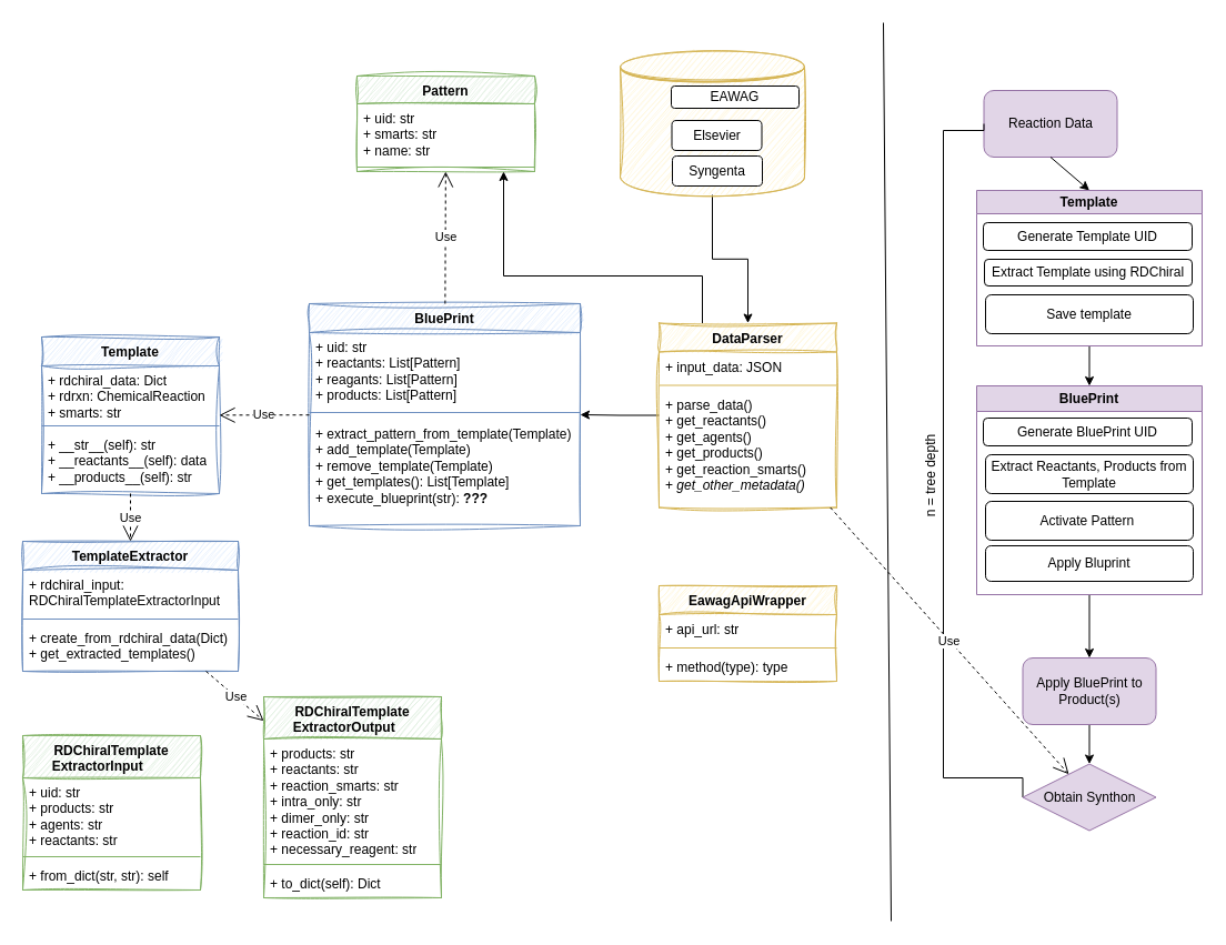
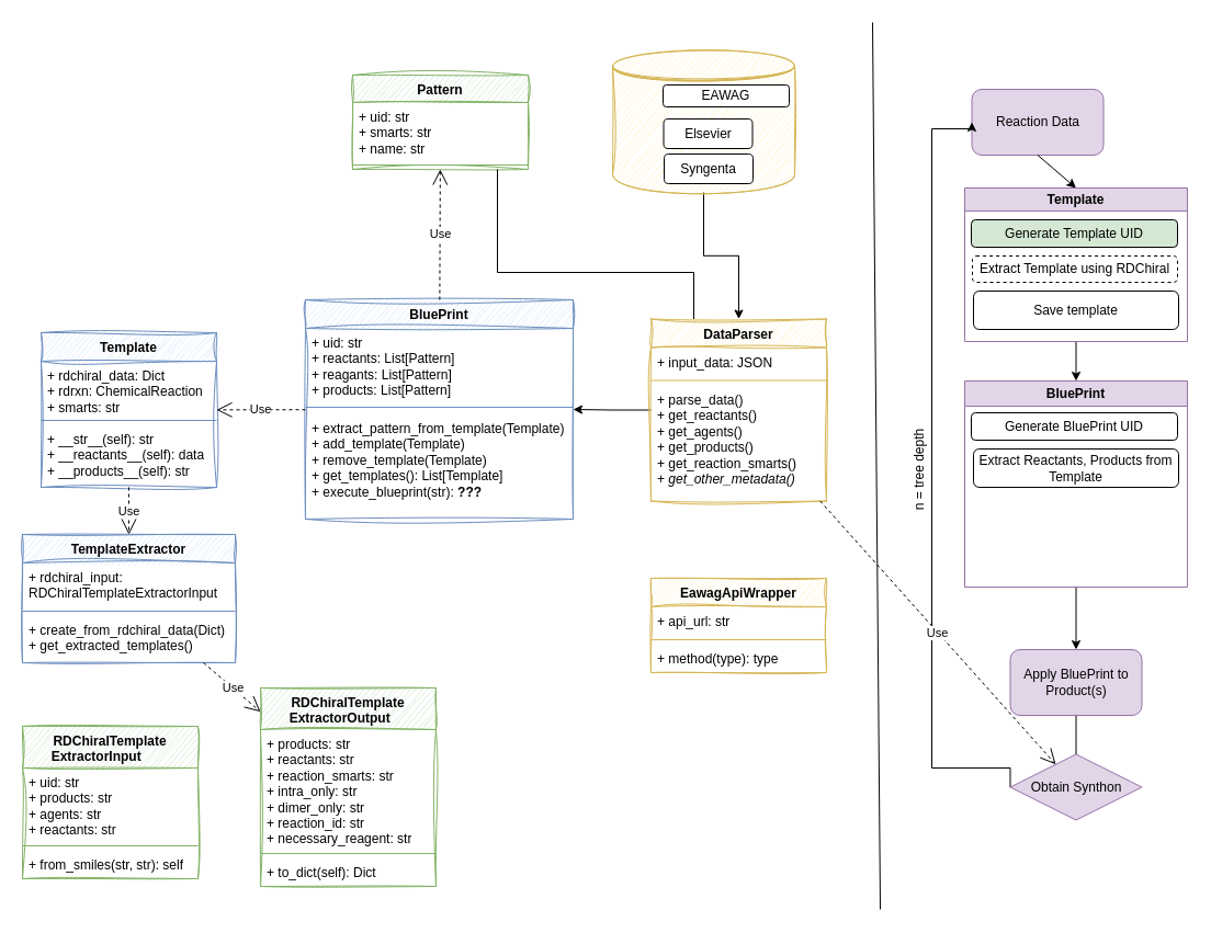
- <mxCell id="35" style="edgeStyle=orthogonalEdgeStyle;rounded=0;orthogonalLoop=1;jettySize=auto;html=1;exitX=0;exitY=0.5;exitDx=0;exitDy=0;entryX=0;entryY=0.5;entryDx=0;entryDy=0;endArrow=none;" parent="1" source="36" target="25" edge="1"><mxGeometry relative="1" as="geometry"><Array as="points"><mxPoint x="849" y="700" /><mxPoint x="849" y="117" /></Array></mxGeometry></mxCell>
+ <mxCell id="35" style="edgeStyle=orthogonalEdgeStyle;rounded=0;orthogonalLoop=1;jettySize=auto;html=1;exitX=0;exitY=0.5;exitDx=0;exitDy=0;entryX=0;entryY=0.5;entryDx=0;entryDy=0;" parent="1" source="36" target="25" edge="1"><mxGeometry relative="1" as="geometry"><Array as="points"><mxPoint x="849" y="700" /><mxPoint x="849" y="117" /></Array></mxGeometry></mxCell>
- <mxCell id="56" style="edgeStyle=orthogonalEdgeStyle;rounded=0;orthogonalLoop=1;jettySize=auto;html=1;" parent="1" source="44" target="53" edge="1"><mxGeometry relative="1" as="geometry"><mxPoint x="588" y="262.5" as="sourcePoint" /><mxPoint x="452" y="81" as="targetPoint" /><Array as="points"><mxPoint x="632" y="248" /><mxPoint x="453" y="248" /></Array></mxGeometry></mxCell>
+ <mxCell id="56" style="edgeStyle=orthogonalEdgeStyle;rounded=0;orthogonalLoop=1;jettySize=auto;html=1;endArrow=none;" parent="1" source="44" target="53" edge="1"><mxGeometry relative="1" as="geometry"><mxPoint x="588" y="262.5" as="sourcePoint" /><mxPoint x="452" y="81" as="targetPoint" /><Array as="points"><mxPoint x="632" y="248" /><mxPoint x="453" y="248" /></Array></mxGeometry></mxCell>
- <mxCell id="61" value="Generate Template UID" style="rounded=1;whiteSpace=wrap;html=1;" vertex="1" parent="60"><mxGeometry x="6" y="29" width="188" height="25" as="geometry" /></mxCell>
+ <mxCell id="61" value="Generate Template UID" style="rounded=1;whiteSpace=wrap;html=1;fillColor=#d5e8d4;" vertex="1" parent="60"><mxGeometry x="6" y="29" width="188" height="25" as="geometry" /></mxCell>
- <mxCell id="62" value="Extract Template using RDChiral" style="rounded=1;whiteSpace=wrap;html=1;" vertex="1" parent="60"><mxGeometry x="7" y="62" width="187" height="24" as="geometry" /></mxCell>
+ <mxCell id="62" value="Extract Template using RDChiral" style="rounded=1;whiteSpace=wrap;html=1;dashed=1;" vertex="1" parent="60"><mxGeometry x="7" y="62" width="187" height="24" as="geometry" /></mxCell>
- <mxCell id="30" value="Activate Pattern&amp;nbsp;" style="rounded=1;whiteSpace=wrap;html=1;" parent="27" vertex="1"><mxGeometry x="8" y="104" width="187" height="35" as="geometry" /></mxCell>
- <mxCell id="31" value="Apply Bluprint" style="rounded=1;whiteSpace=wrap;html=1;" vertex="1" parent="27"><mxGeometry x="8" y="144" width="187" height="32" as="geometry" /></mxCell>
- <mxCell id="33" style="edgeStyle=orthogonalEdgeStyle;rounded=0;orthogonalLoop=1;jettySize=auto;html=1;exitX=0.5;exitY=1;exitDx=0;exitDy=0;entryX=0.5;entryY=0;entryDx=0;entryDy=0;" parent="1" source="34" target="36" edge="1"><mxGeometry relative="1" as="geometry" /></mxCell>
+ <mxCell id="33" style="edgeStyle=orthogonalEdgeStyle;rounded=0;orthogonalLoop=1;jettySize=auto;html=1;exitX=0.5;exitY=1;exitDx=0;exitDy=0;entryX=0.5;entryY=0;entryDx=0;entryDy=0;endArrow=none;" parent="1" source="34" target="36" edge="1"><mxGeometry relative="1" as="geometry" /></mxCell>
- <mxCell id="13" value="+ from_dict(str, str): self" style="text;strokeColor=none;fillColor=none;align=left;verticalAlign=top;spacingLeft=4;spacingRight=4;overflow=hidden;rotatable=0;points=[[0,0.5],[1,0.5]];portConstraint=eastwest;whiteSpace=wrap;html=1;" parent="10" vertex="1"><mxGeometry y="113" width="160" height="26" as="geometry" /></mxCell>
+ <mxCell id="13" value="+ from_smiles(str, str): self" style="text;strokeColor=none;fillColor=none;align=left;verticalAlign=top;spacingLeft=4;spacingRight=4;overflow=hidden;rotatable=0;points=[[0,0.5],[1,0.5]];portConstraint=eastwest;whiteSpace=wrap;html=1;" parent="10" vertex="1"><mxGeometry y="113" width="160" height="26" as="geometry" /></mxCell>
